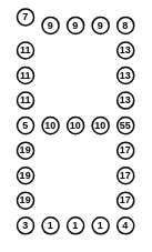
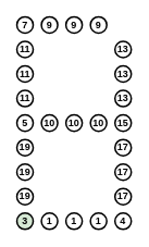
- <mxCell id="2" value="7" style="ellipse;whiteSpace=wrap;html=1;aspect=fixed;strokeWidth=2;fontStyle=1;fontSize=12;" parent="1" vertex="1"><mxGeometry x="20" y="10" width="20" height="20" as="geometry" /></mxCell>
+ <mxCell id="2" value="7" style="ellipse;whiteSpace=wrap;html=1;aspect=fixed;strokeWidth=2;fontStyle=1;fontSize=12;" parent="1" vertex="1"><mxGeometry x="20" y="20" width="20" height="20" as="geometry" /></mxCell>
- <mxCell id="5" value="8" style="ellipse;whiteSpace=wrap;html=1;aspect=fixed;strokeWidth=2;fontStyle=1;fontSize=12;" parent="1" vertex="1"><mxGeometry x="140" y="20" width="20" height="20" as="geometry" /></mxCell>
- <mxCell id="10" value="55" style="ellipse;whiteSpace=wrap;html=1;aspect=fixed;strokeWidth=2;fontStyle=1;fontSize=12;" parent="1" vertex="1"><mxGeometry x="140" y="140" width="20" height="20" as="geometry" /></mxCell>
+ <mxCell id="10" value="15" style="ellipse;whiteSpace=wrap;html=1;aspect=fixed;strokeWidth=2;fontStyle=1;fontSize=12;" parent="1" vertex="1"><mxGeometry x="140" y="140" width="20" height="20" as="geometry" /></mxCell>
- <mxCell id="14" value="3" style="ellipse;whiteSpace=wrap;html=1;aspect=fixed;strokeWidth=2;fontStyle=1;fontSize=12;" parent="1" vertex="1"><mxGeometry x="20" y="260" width="20" height="20" as="geometry" /></mxCell>
+ <mxCell id="14" value="3" style="ellipse;whiteSpace=wrap;html=1;aspect=fixed;strokeWidth=2;fontStyle=1;fontSize=12;fillColor=#d5e8d4;" parent="1" vertex="1"><mxGeometry x="20" y="260" width="20" height="20" as="geometry" /></mxCell>
